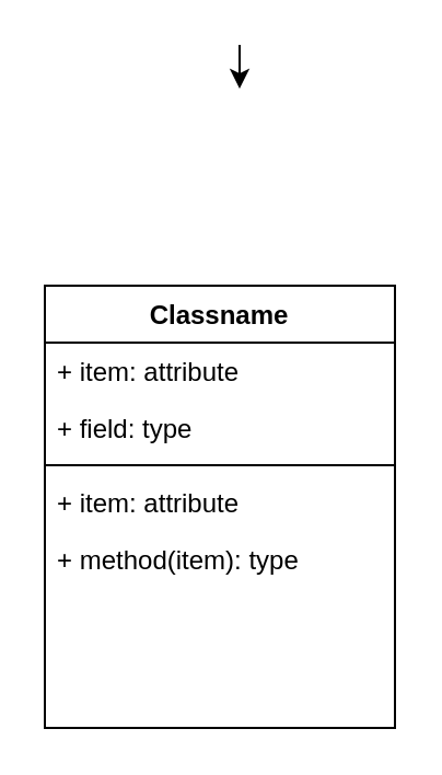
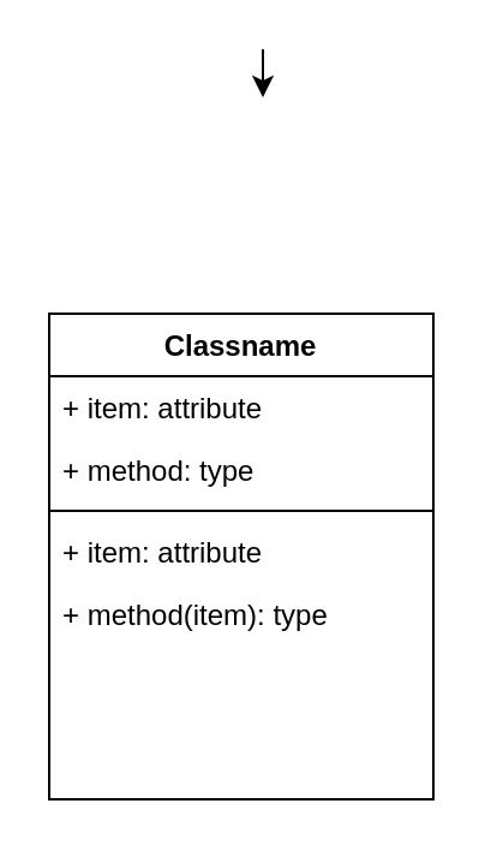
- <mxCell id="5" value="+ field: type" style="text;strokeColor=none;fillColor=none;align=left;verticalAlign=top;spacingLeft=4;spacingRight=4;overflow=hidden;rotatable=0;points=[[0,0.5],[1,0.5]];portConstraint=eastwest;" vertex="1" parent="3"><mxGeometry y="52" width="160" height="26" as="geometry" /></mxCell>
+ <mxCell id="5" value="+ method: type" style="text;strokeColor=none;fillColor=none;align=left;verticalAlign=top;spacingLeft=4;spacingRight=4;overflow=hidden;rotatable=0;points=[[0,0.5],[1,0.5]];portConstraint=eastwest;" vertex="1" parent="3"><mxGeometry y="52" width="160" height="26" as="geometry" /></mxCell>
